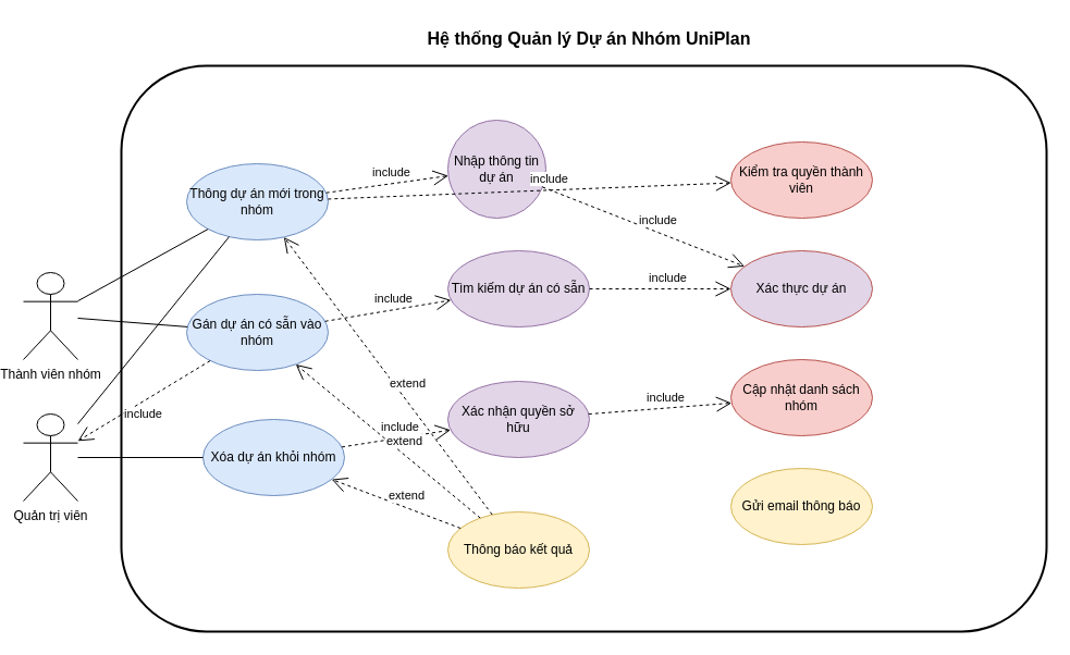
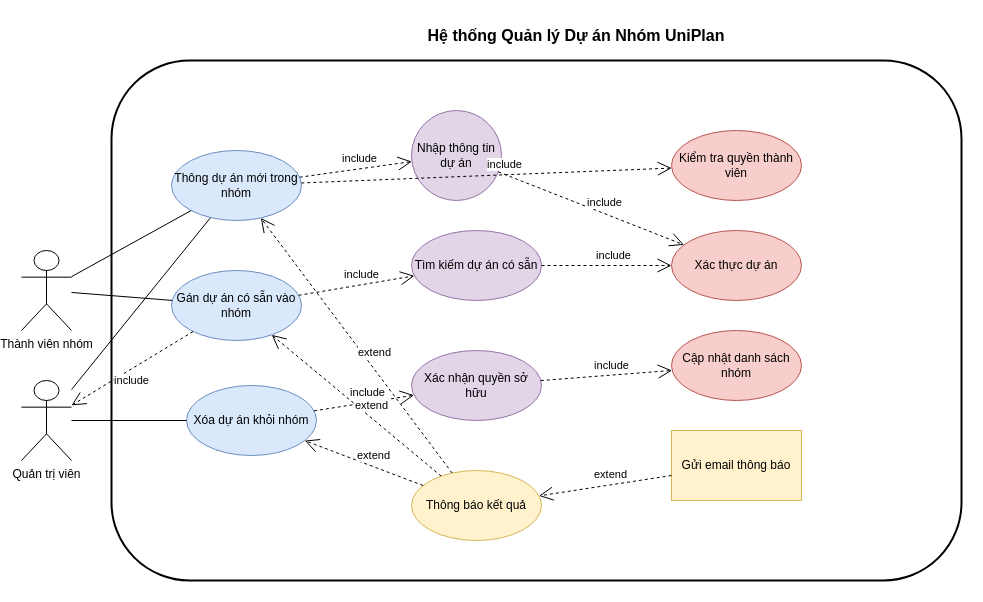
- <mxCell id="4" value="Hệ thống Quản lý Dự án Nhóm UniPlan" style="text;html=1;strokeColor=none;fillColor=none;align=center;verticalAlign=middle;whiteSpace=wrap;rounded=0;fontSize=16;fontStyle=1;" parent="1" vertex="1"><mxGeometry x="365" y="20" width="350" height="30" as="geometry" /></mxCell>
+ <mxCell id="4" value="Hệ thống Quản lý Dự án Nhóm UniPlan" style="text;html=1;strokeColor=none;fillColor=none;align=center;verticalAlign=middle;whiteSpace=wrap;rounded=0;fontSize=16;fontStyle=1;" parent="1" vertex="1"><mxGeometry x="400" y="20" width="350" height="30" as="geometry" /></mxCell>
- <mxCell id="14" value="Xác thực dự án" style="ellipse;whiteSpace=wrap;html=1;fillColor=#e1d5e7;strokeColor=#b85450;" parent="1" vertex="1"><mxGeometry x="670" y="230" width="130" height="70" as="geometry" /></mxCell>
+ <mxCell id="14" value="Xác thực dự án" style="ellipse;whiteSpace=wrap;html=1;fillColor=#f8cecc;strokeColor=#b85450;" parent="1" vertex="1"><mxGeometry x="670" y="230" width="130" height="70" as="geometry" /></mxCell>
- <mxCell id="16" value="Gửi email thông báo" style="ellipse;whiteSpace=wrap;html=1;fillColor=#fff2cc;strokeColor=#d6b656;" parent="1" vertex="1"><mxGeometry x="670" y="430" width="130" height="70" as="geometry" /></mxCell>
+ <mxCell id="16" value="Gửi email thông báo" style="whiteSpace=wrap;html=1;fillColor=#fff2cc;strokeColor=#d6b656;rounded=0;" parent="1" vertex="1"><mxGeometry x="670" y="430" width="130" height="70" as="geometry" /></mxCell>
+ <mxCell id="32" value="extend" style="endArrow=open;endSize=12;dashed=1;html=1;rounded=0;labelPosition=center;verticalLabelPosition=middle;align=center;verticalAlign=middle;" parent="1" source="16" target="12" edge="1"><mxGeometry x="-0.1" y="-10" width="160" height="100" relative="1" as="geometry"><mxPoint x="670" y="465" as="sourcePoint" /><mxPoint x="540" y="505" as="targetPoint" /><mxPoint as="offset" /></mxGeometry></mxCell>
